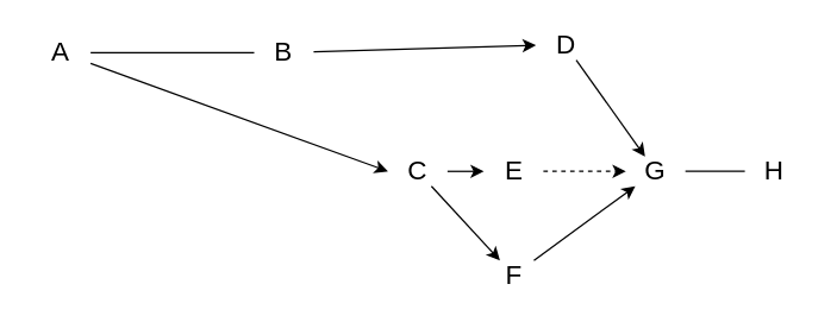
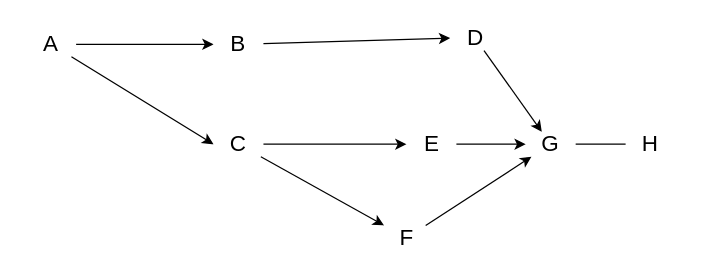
- <mxCell id="2" style="edgeStyle=orthogonalEdgeStyle;rounded=0;orthogonalLoop=1;jettySize=auto;html=1;entryX=0;entryY=0.5;entryDx=0;entryDy=0;fontSize=18;endArrow=none;" edge="1" parent="1" source="4" target="6"><mxGeometry relative="1" as="geometry" /></mxCell>
+ <mxCell id="2" style="edgeStyle=orthogonalEdgeStyle;rounded=0;orthogonalLoop=1;jettySize=auto;html=1;entryX=0;entryY=0.5;entryDx=0;entryDy=0;fontSize=18;" edge="1" parent="1" source="4" target="6"><mxGeometry relative="1" as="geometry" /></mxCell>
- <mxCell id="9" value="&lt;font style=&quot;font-size: 18px&quot;&gt;C&lt;/font&gt;" style="text;html=1;strokeColor=none;fillColor=none;align=center;verticalAlign=middle;whiteSpace=wrap;rounded=0;fontSize=18;" vertex="1" parent="1"><mxGeometry x="260" y="105" width="40" height="20" as="geometry" /></mxCell>
+ <mxCell id="9" value="&lt;font style=&quot;font-size: 18px&quot;&gt;C&lt;/font&gt;" style="text;html=1;strokeColor=none;fillColor=none;align=center;verticalAlign=middle;whiteSpace=wrap;rounded=0;fontSize=18;" vertex="1" parent="1"><mxGeometry x="170" y="105" width="40" height="20" as="geometry" /></mxCell>
- <mxCell id="12" style="edgeStyle=none;rounded=0;orthogonalLoop=1;jettySize=auto;html=1;entryX=0;entryY=0.5;entryDx=0;entryDy=0;fontSize=18;dashed=1;" edge="1" parent="1" source="13" target="17"><mxGeometry relative="1" as="geometry" /></mxCell>
+ <mxCell id="12" style="edgeStyle=none;rounded=0;orthogonalLoop=1;jettySize=auto;html=1;entryX=0;entryY=0.5;entryDx=0;entryDy=0;fontSize=18;" edge="1" parent="1" source="13" target="17"><mxGeometry relative="1" as="geometry" /></mxCell>
- <mxCell id="15" value="&lt;font style=&quot;font-size: 18px&quot;&gt;F&lt;/font&gt;" style="text;html=1;strokeColor=none;fillColor=none;align=center;verticalAlign=middle;whiteSpace=wrap;rounded=0;fontSize=18;" vertex="1" parent="1"><mxGeometry x="324.5" y="175" width="40" height="20" as="geometry" /></mxCell>
+ <mxCell id="15" value="&lt;font style=&quot;font-size: 18px&quot;&gt;F&lt;/font&gt;" style="text;html=1;strokeColor=none;fillColor=none;align=center;verticalAlign=middle;whiteSpace=wrap;rounded=0;fontSize=18;" vertex="1" parent="1"><mxGeometry x="304.5" y="180" width="40" height="20" as="geometry" /></mxCell>
